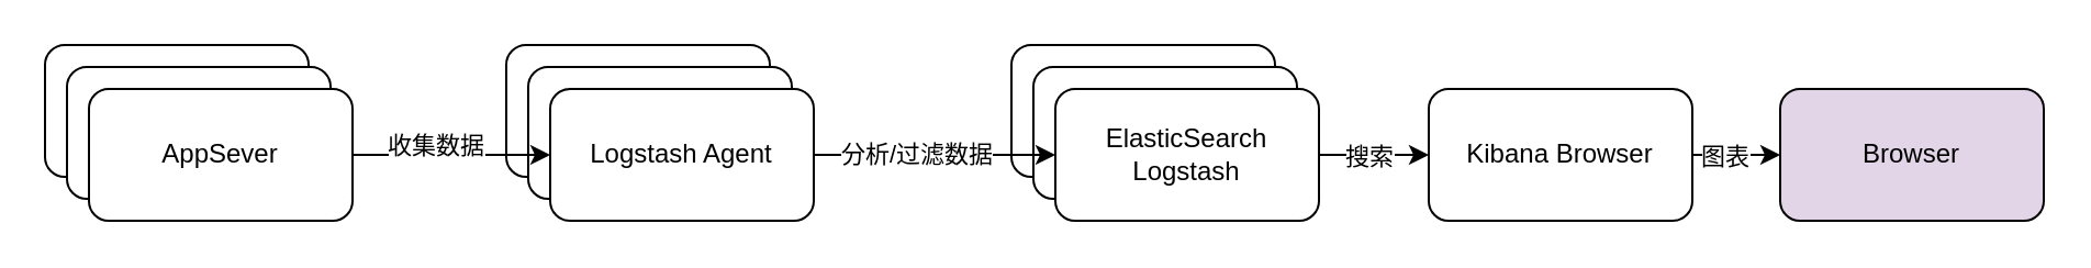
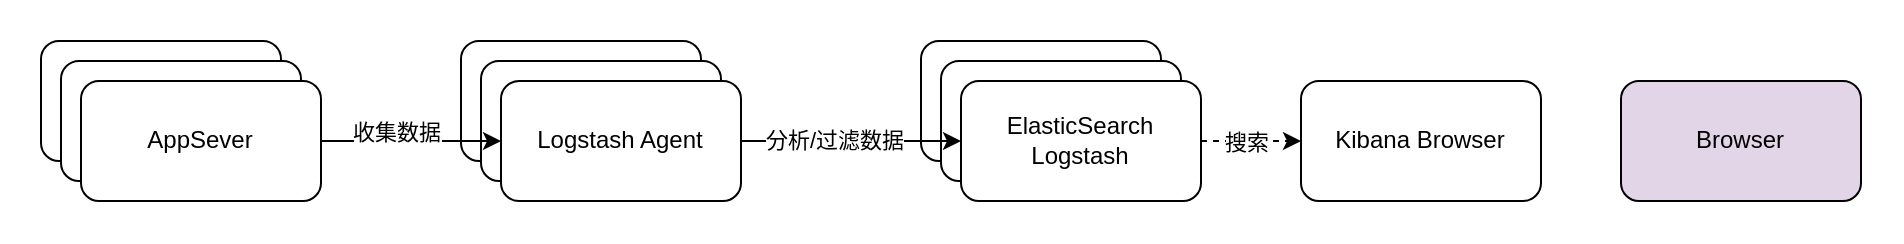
- <mxCell id="22" style="edgeStyle=orthogonalEdgeStyle;rounded=0;orthogonalLoop=1;jettySize=auto;html=1;" edge="1" parent="1" source="13" target="16"><mxGeometry relative="1" as="geometry" /></mxCell>
+ <mxCell id="22" style="edgeStyle=orthogonalEdgeStyle;rounded=0;orthogonalLoop=1;jettySize=auto;html=1;dashed=1;" edge="1" parent="1" source="13" target="16"><mxGeometry relative="1" as="geometry" /></mxCell>
- <mxCell id="14" style="edgeStyle=orthogonalEdgeStyle;rounded=0;orthogonalLoop=1;jettySize=auto;html=1;entryX=0;entryY=0.5;entryDx=0;entryDy=0;" edge="1" parent="1" source="16" target="17"><mxGeometry relative="1" as="geometry" /></mxCell>
- <mxCell id="15" value="图表" style="edgeLabel;html=1;align=center;verticalAlign=middle;resizable=0;points=[];" vertex="1" connectable="0" parent="14"><mxGeometry x="-0.297" relative="1" as="geometry"><mxPoint as="offset" /></mxGeometry></mxCell>
